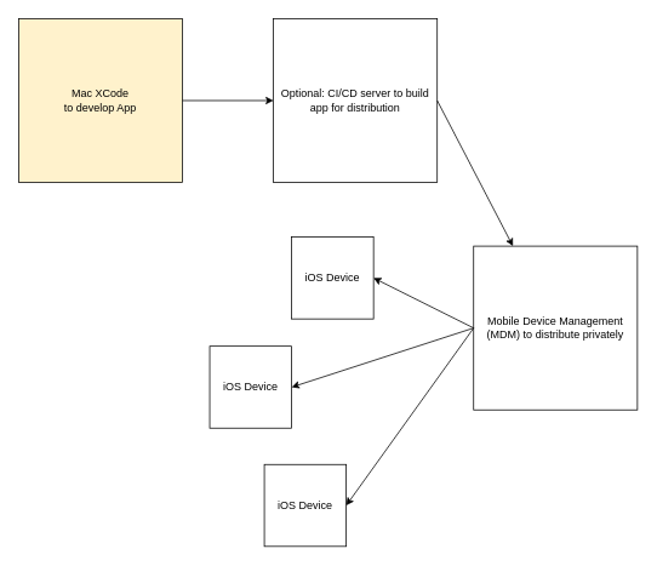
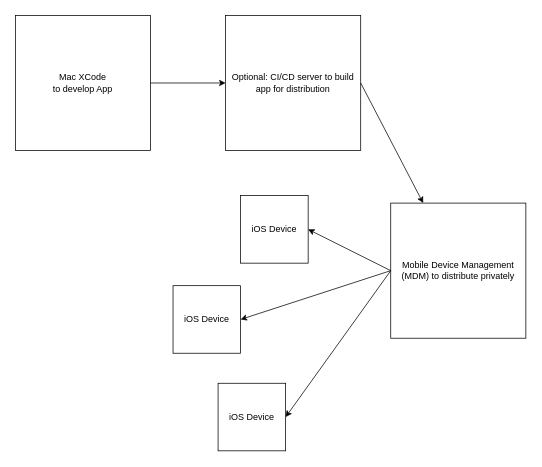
- <mxCell id="2" value="Mac XCode&lt;br&gt;&lt;div&gt;to develop App&lt;/div&gt;" style="whiteSpace=wrap;html=1;aspect=fixed;fillColor=#fff2cc;" vertex="1" parent="1"><mxGeometry x="20" y="20" width="180" height="180" as="geometry" /></mxCell>
+ <mxCell id="2" value="Mac XCode&lt;br&gt;&lt;div&gt;to develop App&lt;/div&gt;" style="whiteSpace=wrap;html=1;aspect=fixed;" vertex="1" parent="1"><mxGeometry x="20" y="20" width="180" height="180" as="geometry" /></mxCell>
